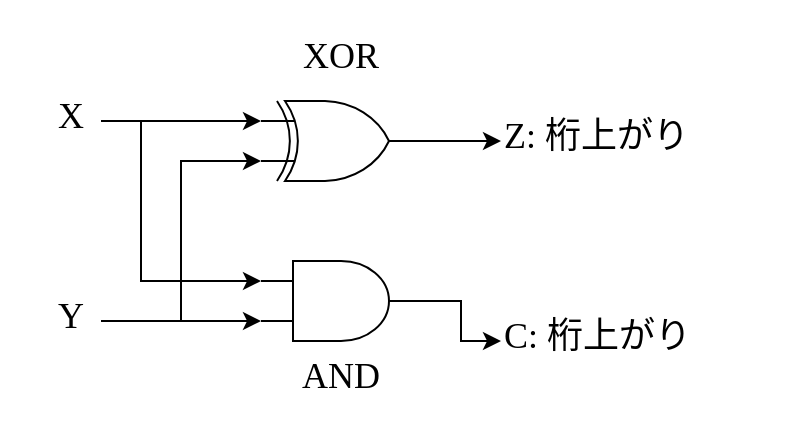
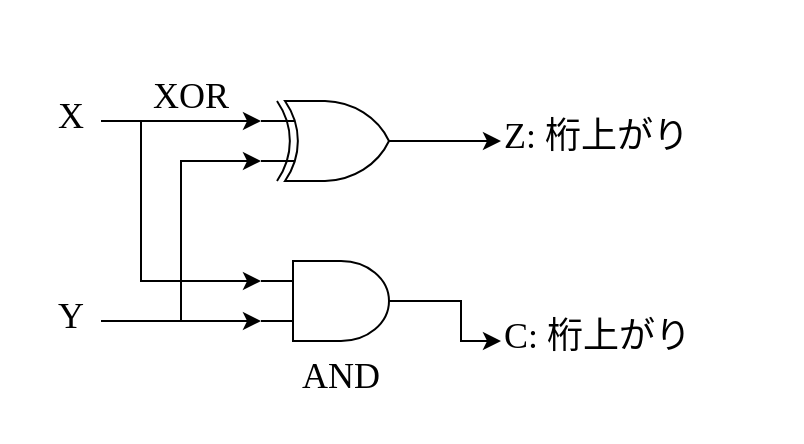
- <mxCell id="4" value="XOR" style="text;html=1;resizable=0;points=[];autosize=1;align=center;verticalAlign=middle;spacingTop=-4;fontFamily=Tahoma;fontSize=18;" vertex="1" parent="1"><mxGeometry x="150" y="20" width="40" height="20" as="geometry" /></mxCell>
+ <mxCell id="4" value="XOR" style="text;html=1;resizable=0;points=[];autosize=1;align=center;verticalAlign=middle;spacingTop=-4;fontFamily=Tahoma;fontSize=18;" vertex="1" parent="1"><mxGeometry x="75" y="40" width="40" height="20" as="geometry" /></mxCell>
